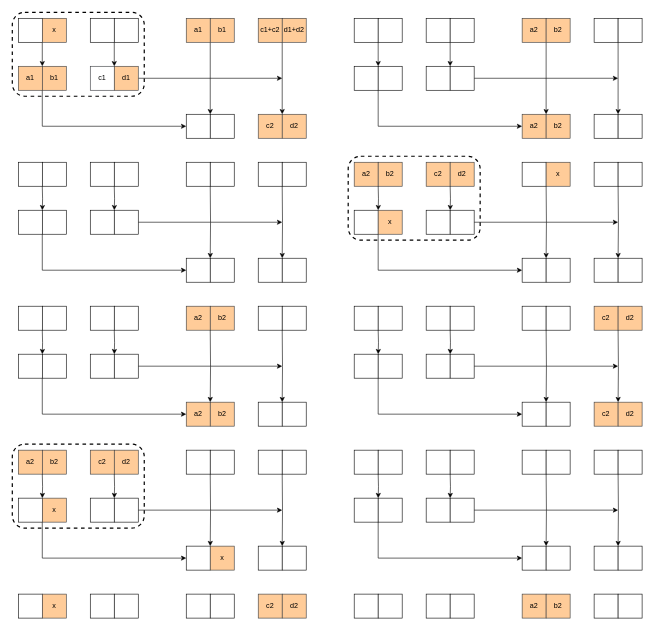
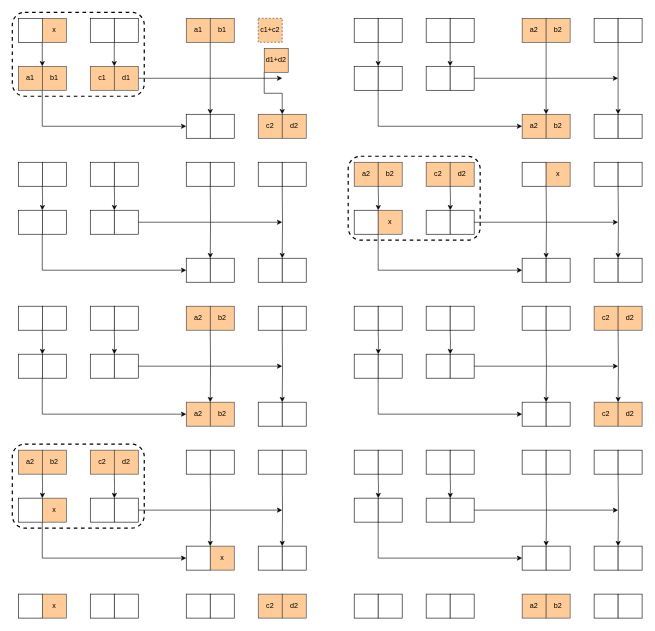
- <mxCell id="14" value="c1+c2" style="rounded=0;whiteSpace=wrap;html=1;fillColor=#ffcc99;strokeColor=#36393d;" parent="1" vertex="1"><mxGeometry x="430" y="30" width="40" height="40" as="geometry" /></mxCell>
+ <mxCell id="14" value="c1+c2" style="rounded=0;whiteSpace=wrap;html=1;fillColor=#ffcc99;strokeColor=#36393d;dashed=1;" parent="1" vertex="1"><mxGeometry x="430" y="30" width="40" height="40" as="geometry" /></mxCell>
- <mxCell id="16" value="d1+d2" style="rounded=0;whiteSpace=wrap;html=1;fillColor=#ffcc99;strokeColor=#36393d;" parent="1" vertex="1"><mxGeometry x="470" y="30" width="40" height="40" as="geometry" /></mxCell>
+ <mxCell id="16" value="d1+d2" style="rounded=0;whiteSpace=wrap;html=1;fillColor=#ffcc99;strokeColor=#36393d;" parent="1" vertex="1"><mxGeometry x="440" y="80" width="40" height="40" as="geometry" /></mxCell>
- <mxCell id="20" value="c1" style="rounded=0;whiteSpace=wrap;html=1;fillColor=#ffffff;strokeColor=#36393d;" parent="1" vertex="1"><mxGeometry x="150" y="110" width="40" height="40" as="geometry" /></mxCell>
+ <mxCell id="20" value="c1" style="rounded=0;whiteSpace=wrap;html=1;fillColor=#ffcc99;strokeColor=#36393d;" parent="1" vertex="1"><mxGeometry x="150" y="110" width="40" height="40" as="geometry" /></mxCell>
